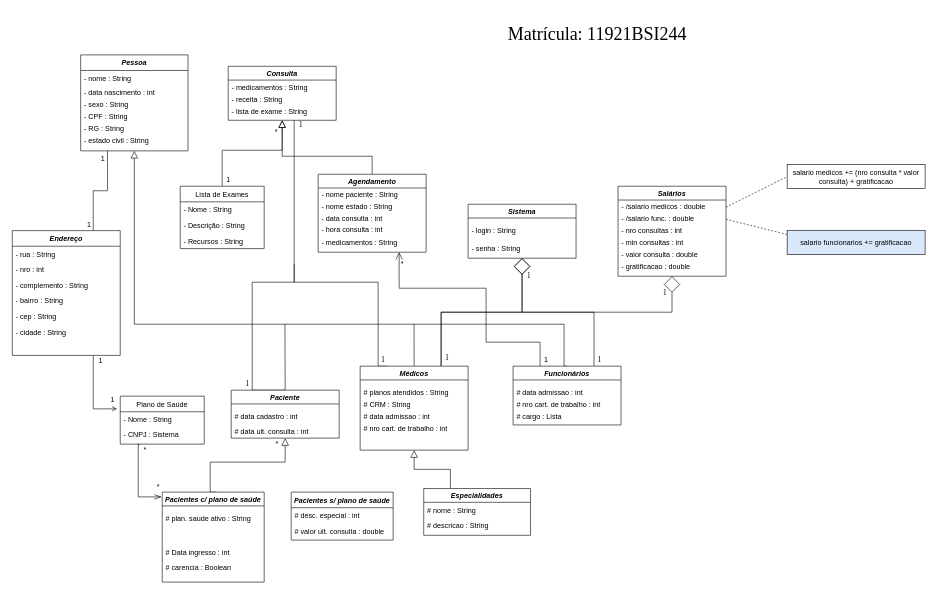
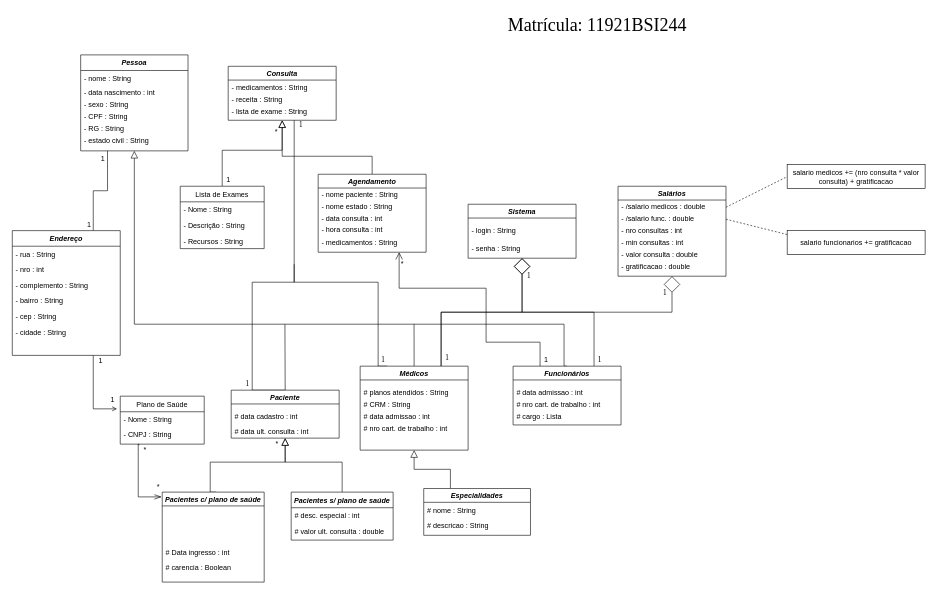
- <mxCell id="91" value="Matrícula: 11921BSI244" style="text;html=1;align=center;verticalAlign=middle;resizable=0;points=[];autosize=1;strokeColor=none;labelBorderColor=none;fontSize=30;fontFamily=Times New Roman;" parent="1" vertex="1"><mxGeometry x="842" y="35" width="305" height="40" as="geometry" /></mxCell>
+ <mxCell id="91" value="Matrícula: 11921BSI244" style="text;html=1;align=center;verticalAlign=middle;resizable=0;points=[];autosize=1;strokeColor=none;labelBorderColor=none;fontSize=30;fontFamily=Times New Roman;" parent="1" vertex="1"><mxGeometry x="842" y="20" width="305" height="40" as="geometry" /></mxCell>
- <mxCell id="83" value="salario funcionarios += gratificacao" style="rounded=0;whiteSpace=wrap;html=1;align=center;fillColor=#dae8fc;" parent="1" vertex="1"><mxGeometry x="1312" y="384" width="230" height="40" as="geometry" /></mxCell>
+ <mxCell id="83" value="salario funcionarios += gratificacao" style="rounded=0;whiteSpace=wrap;html=1;align=center;" parent="1" vertex="1"><mxGeometry x="1312" y="384" width="230" height="40" as="geometry" /></mxCell>
- <mxCell id="66" value="- CNPJ : Sistema" style="text;strokeColor=none;fillColor=none;align=left;verticalAlign=top;spacingLeft=4;spacingRight=4;overflow=hidden;rotatable=0;points=[[0,0.5],[1,0.5]];portConstraint=eastwest;" parent="64" vertex="1"><mxGeometry y="50" width="140" height="30" as="geometry" /></mxCell>
+ <mxCell id="66" value="- CNPJ : String" style="text;strokeColor=none;fillColor=none;align=left;verticalAlign=top;spacingLeft=4;spacingRight=4;overflow=hidden;rotatable=0;points=[[0,0.5],[1,0.5]];portConstraint=eastwest;" parent="64" vertex="1"><mxGeometry y="50" width="140" height="30" as="geometry" /></mxCell>
+ <mxCell id="2" value="" style="endArrow=block;endSize=10;endFill=0;shadow=0;strokeWidth=1;rounded=0;edgeStyle=elbowEdgeStyle;elbow=vertical;exitX=0.5;exitY=0;exitDx=0;exitDy=0;entryX=0.5;entryY=1;entryDx=0;entryDy=0;" parent="1" source="12" target="29" edge="1"><mxGeometry width="160" relative="1" as="geometry"><mxPoint x="585" y="530" as="sourcePoint" /><mxPoint x="485" y="710" as="targetPoint" /><Array as="points"><mxPoint x="545" y="770" /><mxPoint x="535" y="740" /><mxPoint x="475" y="530" /><mxPoint x="575" y="500" /><mxPoint x="475" y="500" /><mxPoint x="475" y="500" /></Array></mxGeometry></mxCell>
- <mxCell id="17" value="# plan. saude ativo : String" style="text;align=left;verticalAlign=top;spacingLeft=4;spacingRight=4;overflow=hidden;rotatable=0;points=[[0,0.5],[1,0.5]];portConstraint=eastwest;rounded=0;shadow=0;html=0;" parent="16" vertex="1"><mxGeometry y="30" width="170" height="26" as="geometry" /></mxCell>
